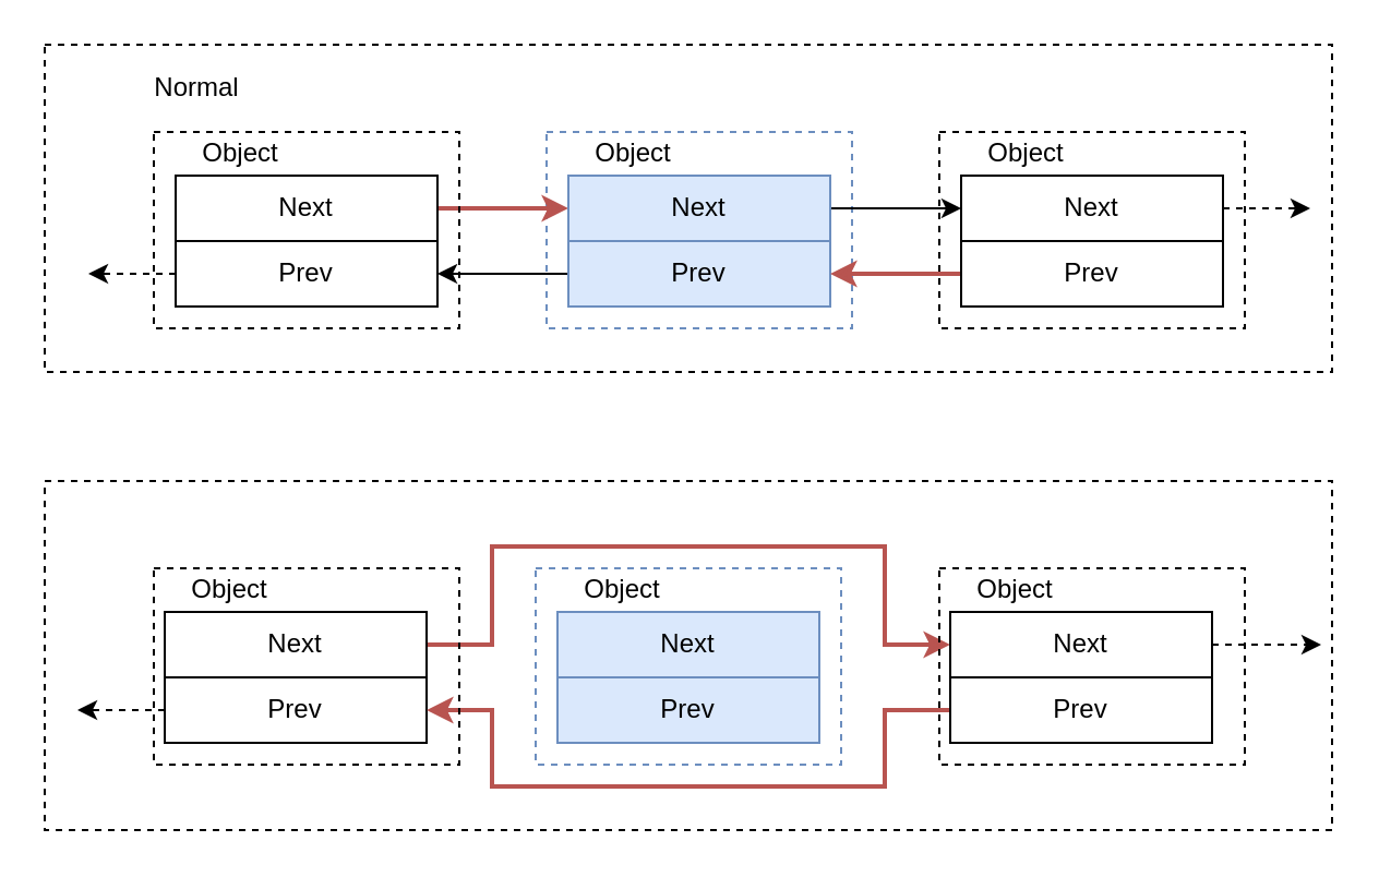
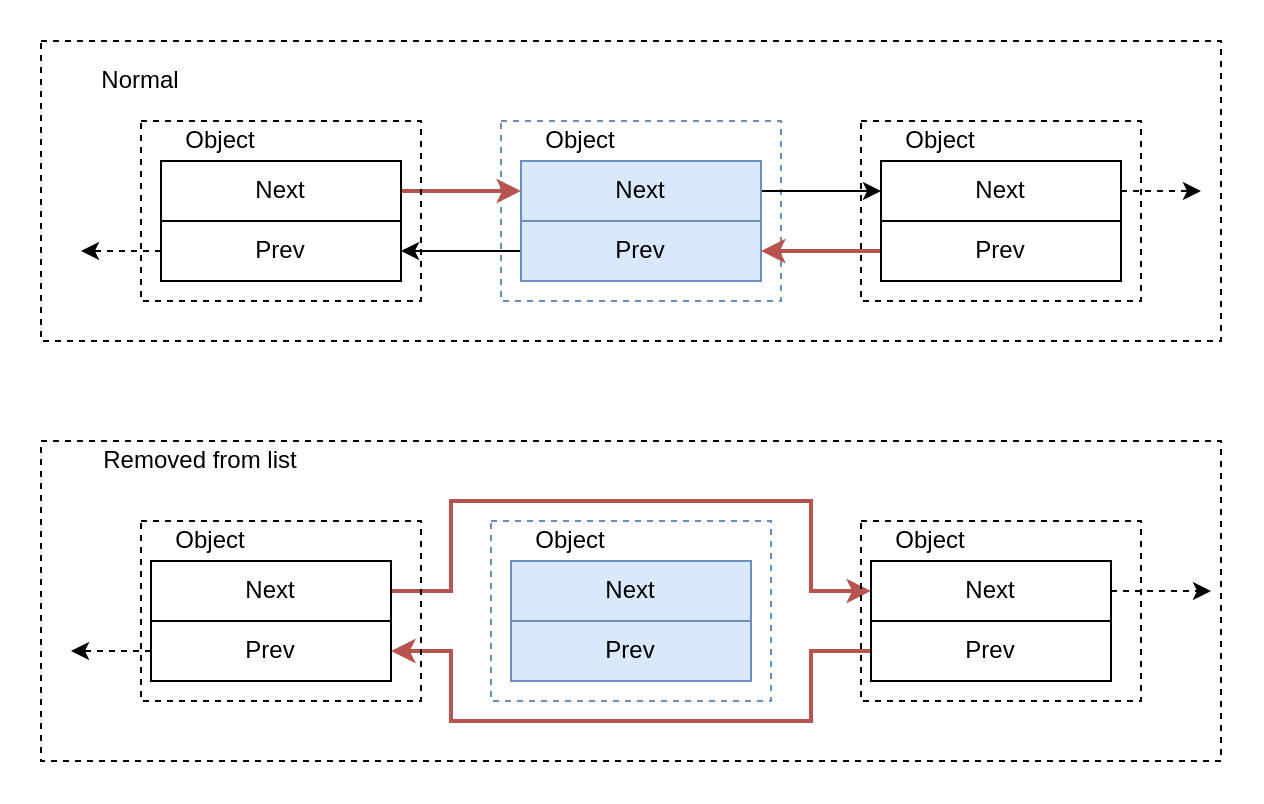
- <mxCell id="28" value="Normal" style="text;html=1;strokeColor=none;fillColor=none;align=center;verticalAlign=middle;whiteSpace=wrap;rounded=0;dashed=1;" parent="1" vertex="1"><mxGeometry x="60" y="30" width="60" height="20" as="geometry" /></mxCell>
+ <mxCell id="28" value="Normal" style="text;html=1;strokeColor=none;fillColor=none;align=center;verticalAlign=middle;whiteSpace=wrap;rounded=0;dashed=1;" parent="1" vertex="1"><mxGeometry x="40" y="30" width="60" height="20" as="geometry" /></mxCell>
+ <mxCell id="39" value="Removed from list" style="text;html=1;strokeColor=none;fillColor=none;align=center;verticalAlign=middle;whiteSpace=wrap;rounded=0;dashed=1;" parent="1" vertex="1"><mxGeometry x="50" y="220" width="100" height="20" as="geometry" /></mxCell>
